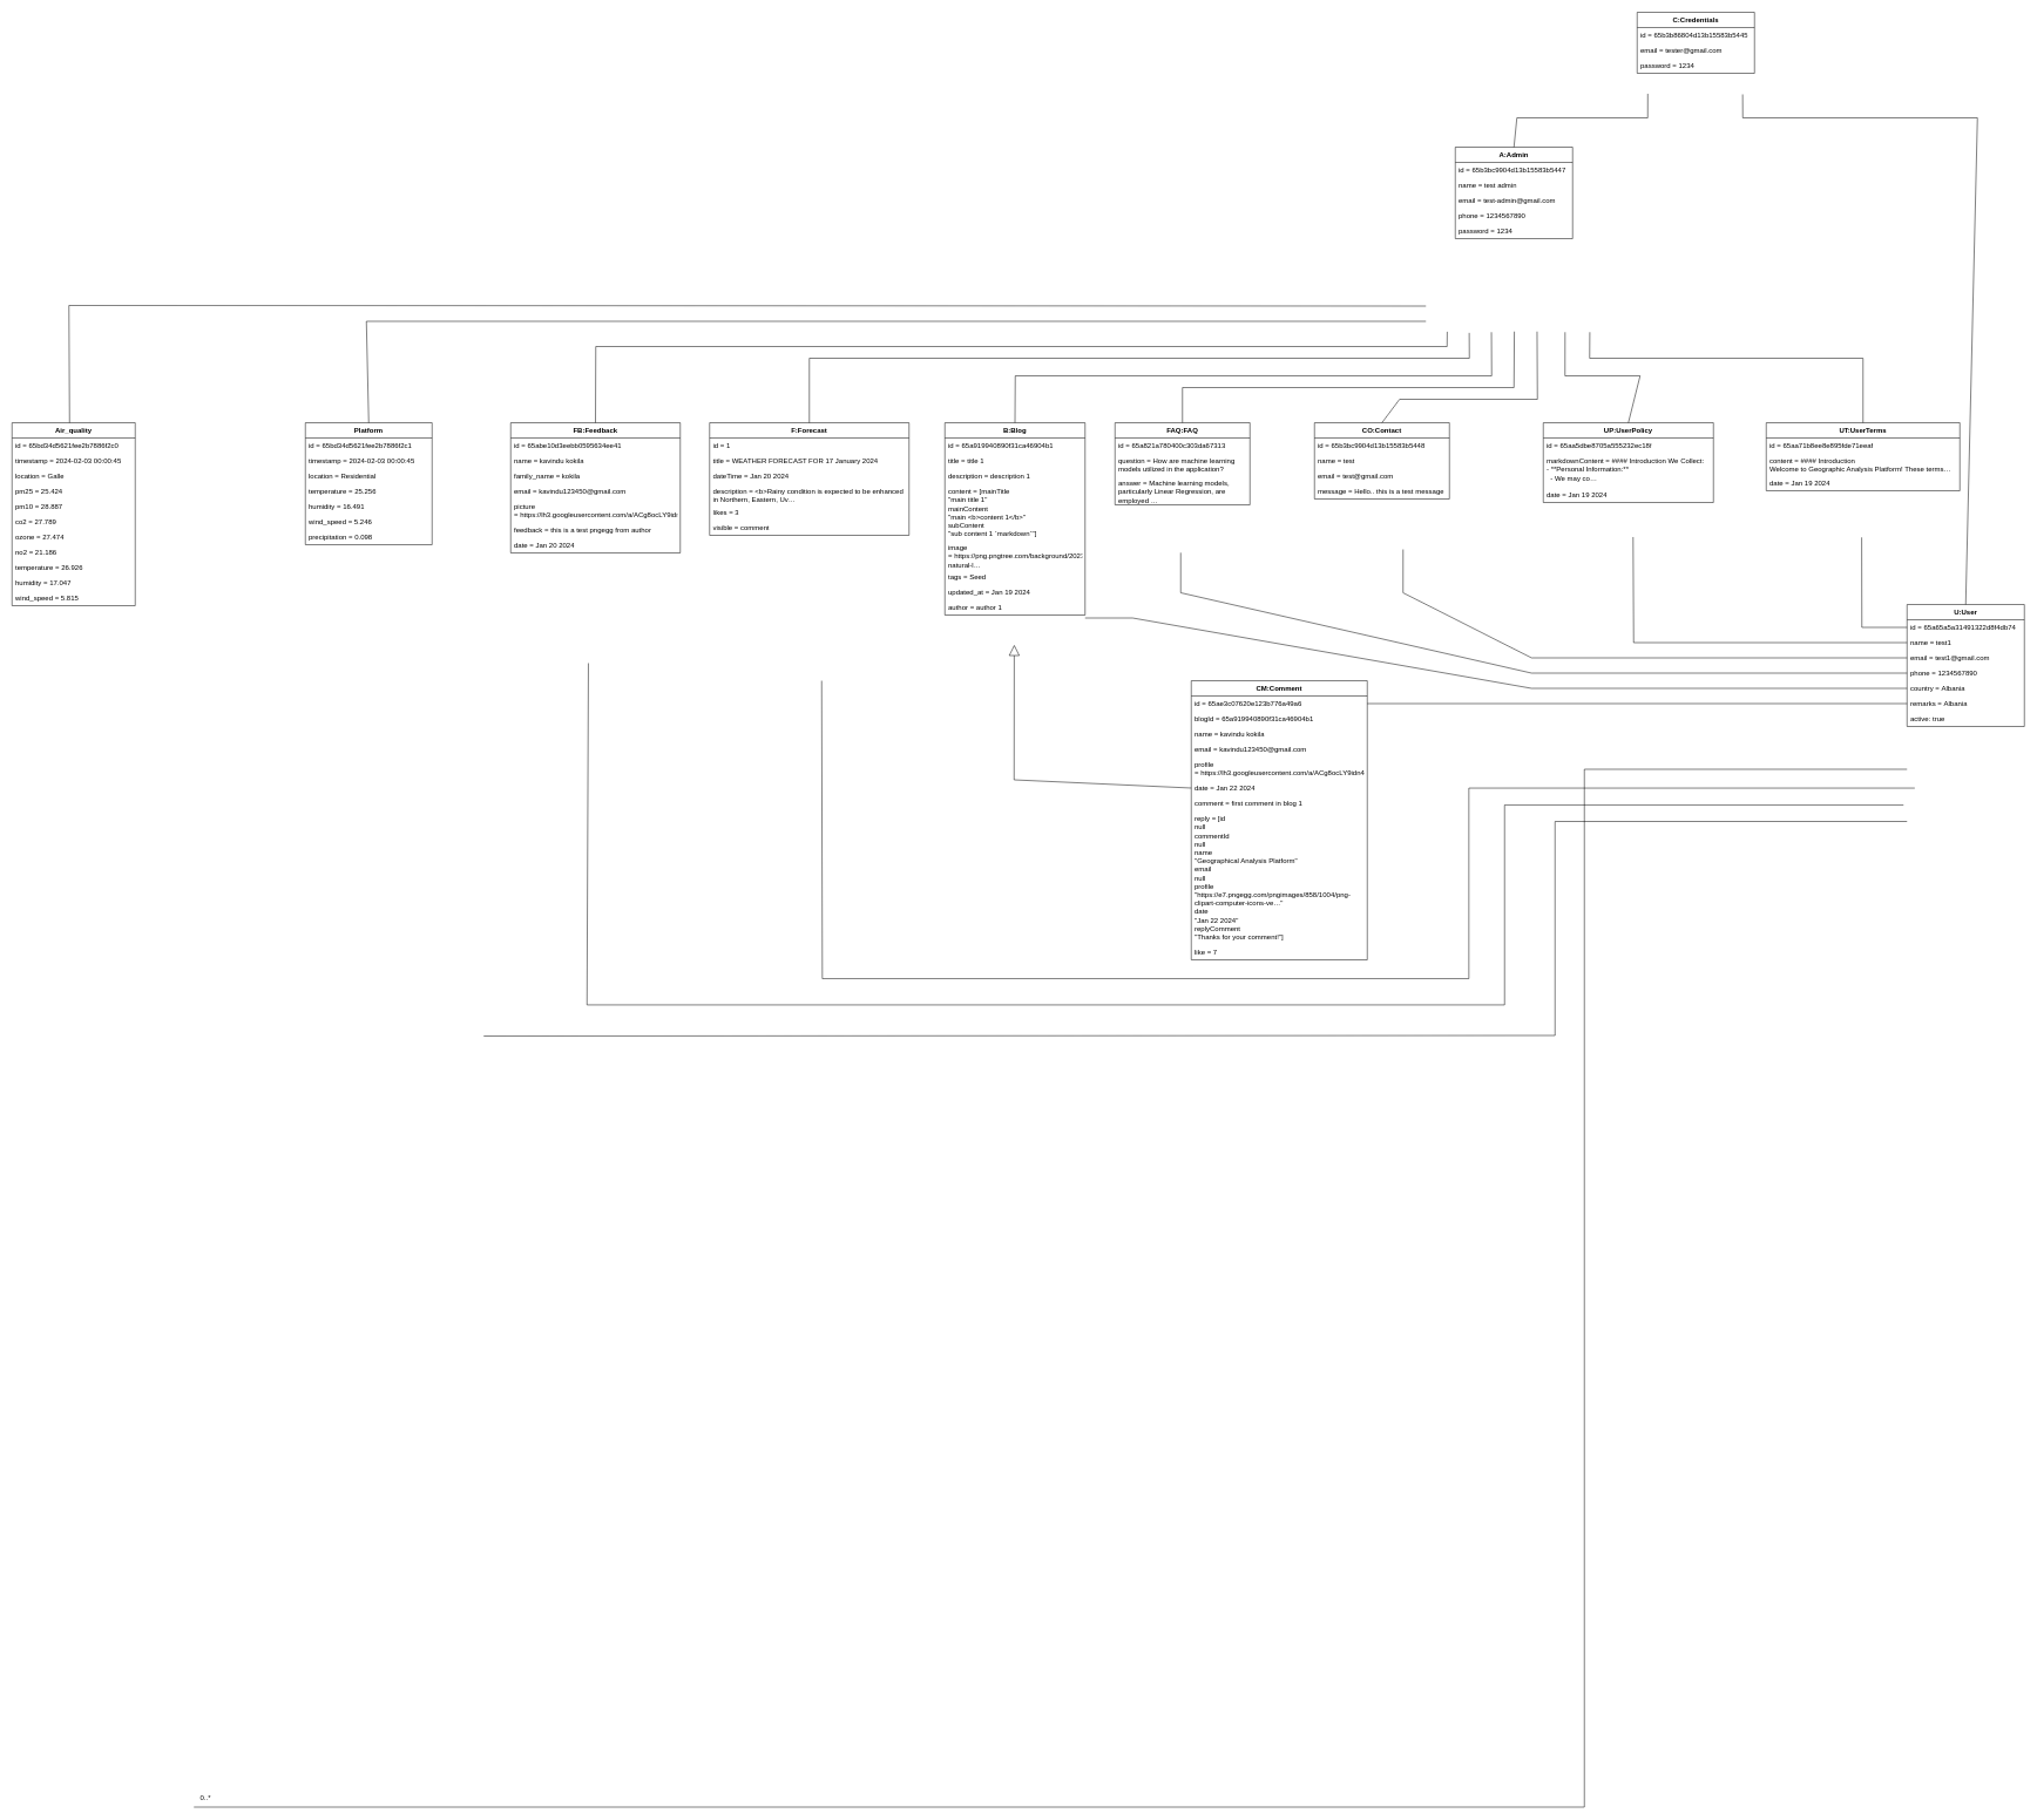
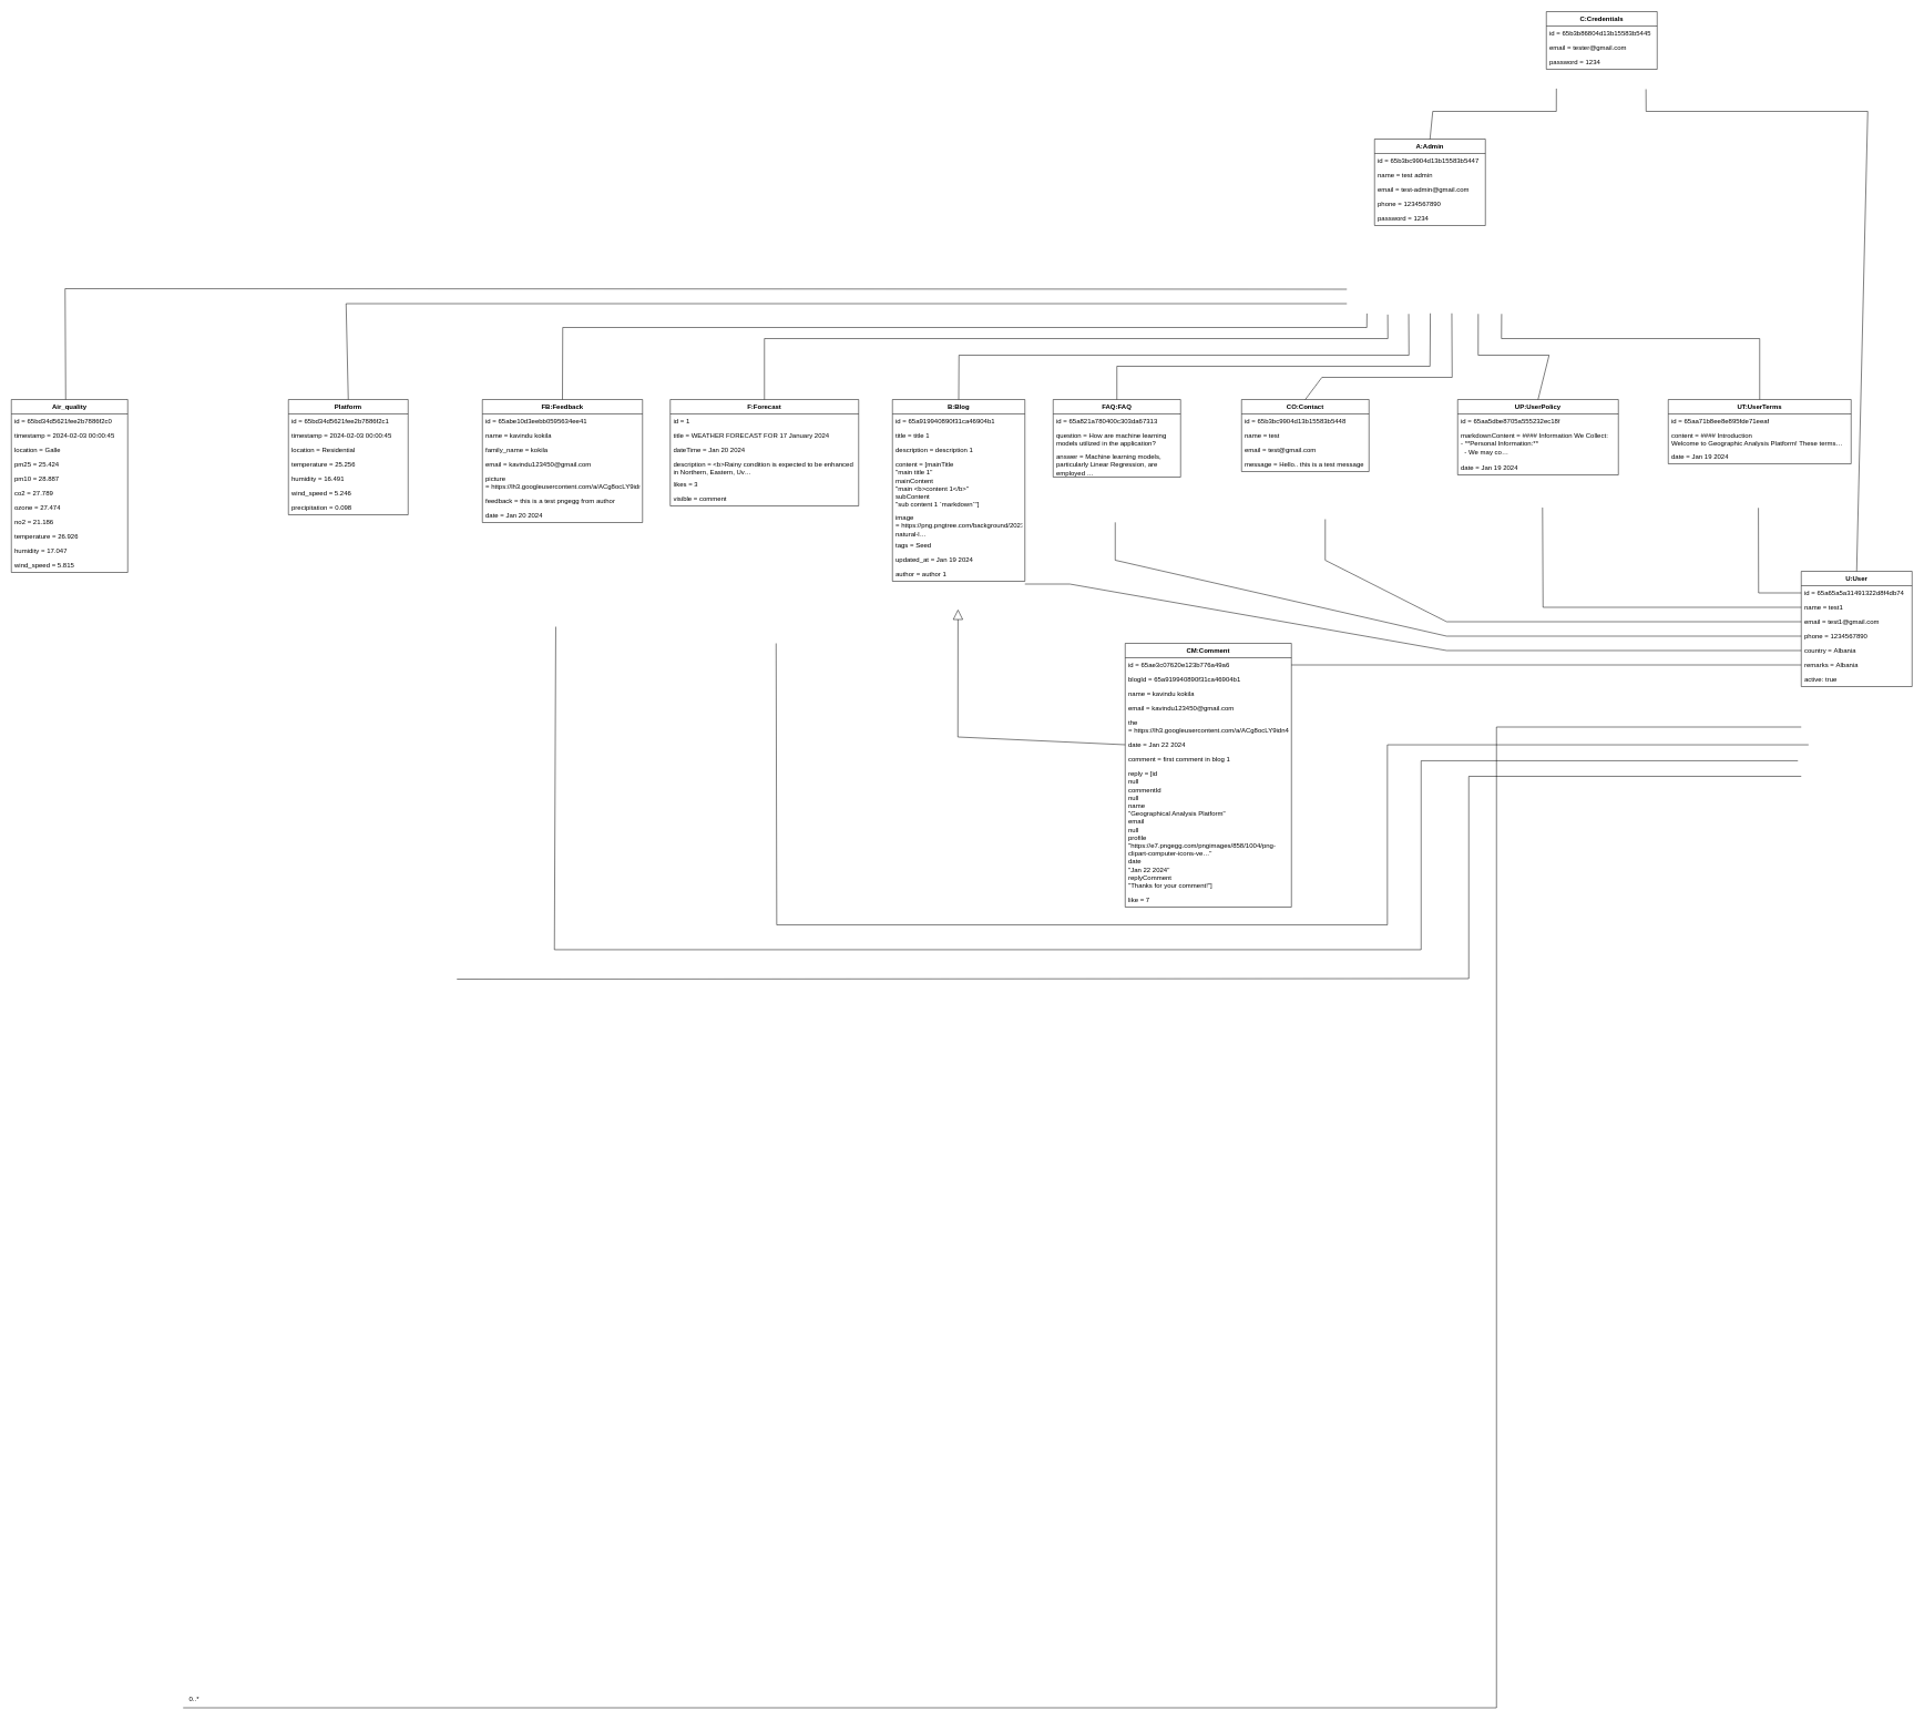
- <mxCell id="85" value="markdownContent =&amp;nbsp;&lt;span style=&quot;background-color: initial;&quot;&gt;#### Introduction We Collect:&lt;/span&gt;&lt;div&gt;- **Personal Information:**&lt;/div&gt;&lt;div&gt;&amp;nbsp; - We may co…&lt;/div&gt;" style="text;strokeColor=none;fillColor=none;align=left;verticalAlign=top;spacingLeft=4;spacingRight=4;overflow=hidden;rotatable=0;points=[[0,0.5],[1,0.5]];portConstraint=eastwest;whiteSpace=wrap;html=1;" parent="83" vertex="1"><mxGeometry y="52" width="290" height="58" as="geometry" /></mxCell>
+ <mxCell id="85" value="markdownContent =&amp;nbsp;&lt;span style=&quot;background-color: initial;&quot;&gt;#### Information We Collect:&lt;/span&gt;&lt;div&gt;- **Personal Information:**&lt;/div&gt;&lt;div&gt;&amp;nbsp; - We may co…&lt;/div&gt;" style="text;strokeColor=none;fillColor=none;align=left;verticalAlign=top;spacingLeft=4;spacingRight=4;overflow=hidden;rotatable=0;points=[[0,0.5],[1,0.5]];portConstraint=eastwest;whiteSpace=wrap;html=1;" parent="83" vertex="1"><mxGeometry y="52" width="290" height="58" as="geometry" /></mxCell>
- <mxCell id="34" value="profile =&amp;nbsp;https://lh3.googleusercontent.com/a/ACg8ocLY9idn43Q6vZWjnHIfhCXtvy0Swz…" style="text;strokeColor=none;fillColor=none;align=left;verticalAlign=top;spacingLeft=4;spacingRight=4;overflow=hidden;rotatable=0;points=[[0,0.5],[1,0.5]];portConstraint=eastwest;whiteSpace=wrap;html=1;" parent="29" vertex="1"><mxGeometry y="130" width="300" height="40" as="geometry" /></mxCell>
+ <mxCell id="34" value="the =&amp;nbsp;https://lh3.googleusercontent.com/a/ACg8ocLY9idn43Q6vZWjnHIfhCXtvy0Swz…" style="text;strokeColor=none;fillColor=none;align=left;verticalAlign=top;spacingLeft=4;spacingRight=4;overflow=hidden;rotatable=0;points=[[0,0.5],[1,0.5]];portConstraint=eastwest;whiteSpace=wrap;html=1;" parent="29" vertex="1"><mxGeometry y="130" width="300" height="40" as="geometry" /></mxCell>
